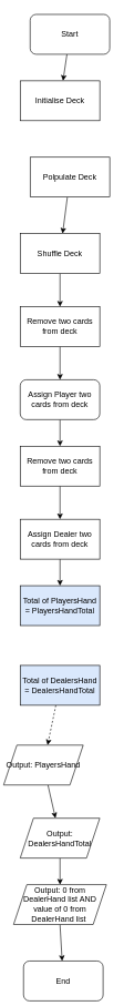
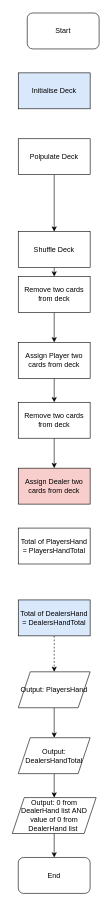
- <mxCell id="2" value="" style="edgeStyle=none;html=1;" edge="1" parent="1" source="3" target="4"><mxGeometry relative="1" as="geometry" /></mxCell>
- <mxCell id="4" value="Initialise Deck" style="whiteSpace=wrap;html=1;rounded=0;" vertex="1" parent="1"><mxGeometry x="30" y="120" width="120" height="60" as="geometry" /></mxCell>
+ <mxCell id="4" value="Initialise Deck" style="whiteSpace=wrap;html=1;rounded=0;fillColor=#dae8fc;" vertex="1" parent="1"><mxGeometry x="30" y="120" width="120" height="60" as="geometry" /></mxCell>
- <mxCell id="6" value="Polpulate Deck" style="whiteSpace=wrap;html=1;rounded=0;" vertex="1" parent="1"><mxGeometry x="45" y="235" width="120" height="60" as="geometry" /></mxCell>
+ <mxCell id="6" value="Polpulate Deck" style="whiteSpace=wrap;html=1;rounded=0;" vertex="1" parent="1"><mxGeometry x="30" y="230" width="120" height="60" as="geometry" /></mxCell>
- <mxCell id="8" value="Shuffle Deck" style="whiteSpace=wrap;html=1;rounded=0;" vertex="1" parent="1"><mxGeometry x="30" y="350" width="120" height="60" as="geometry" /></mxCell>
+ <mxCell id="8" value="Shuffle Deck" style="whiteSpace=wrap;html=1;rounded=0;" vertex="1" parent="1"><mxGeometry x="30" y="385" width="120" height="60" as="geometry" /></mxCell>
- <mxCell id="10" value="Assign Player two cards from deck" style="whiteSpace=wrap;html=1;rounded=1;" vertex="1" parent="1"><mxGeometry x="30" y="570" width="120" height="60" as="geometry" /></mxCell>
+ <mxCell id="10" value="Assign Player two cards from deck" style="whiteSpace=wrap;html=1;rounded=0;" vertex="1" parent="1"><mxGeometry x="30" y="570" width="120" height="60" as="geometry" /></mxCell>
- <mxCell id="12" value="Assign Dealer two cards from deck" style="whiteSpace=wrap;html=1;rounded=0;" vertex="1" parent="1"><mxGeometry x="30" y="780" width="120" height="60" as="geometry" /></mxCell>
+ <mxCell id="12" value="Assign Dealer two cards from deck" style="whiteSpace=wrap;html=1;rounded=0;fillColor=#f8cecc;" vertex="1" parent="1"><mxGeometry x="30" y="780" width="120" height="60" as="geometry" /></mxCell>
- <mxCell id="11" value="" style="edgeStyle=none;html=1;" edge="1" parent="1" source="12" target="13"><mxGeometry relative="1" as="geometry" /></mxCell>
- <mxCell id="13" value="Total of PlayersHand = PlayersHandTotal" style="whiteSpace=wrap;html=1;rounded=0;fillColor=#dae8fc;" vertex="1" parent="1"><mxGeometry x="30" y="880" width="120" height="60" as="geometry" /></mxCell>
+ <mxCell id="13" value="Total of PlayersHand = PlayersHandTotal" style="whiteSpace=wrap;html=1;rounded=0;" vertex="1" parent="1"><mxGeometry x="30" y="880" width="120" height="60" as="geometry" /></mxCell>
- <mxCell id="17" value="Output: PlayersHand" style="shape=parallelogram;perimeter=parallelogramPerimeter;whiteSpace=wrap;html=1;fixedSize=1;rounded=0;" vertex="1" parent="1"><mxGeometry x="5" y="1120" width="120" height="60" as="geometry" /></mxCell>
+ <mxCell id="17" value="Output: PlayersHand" style="shape=parallelogram;perimeter=parallelogramPerimeter;whiteSpace=wrap;html=1;fixedSize=1;rounded=0;" vertex="1" parent="1"><mxGeometry x="30" y="1120" width="120" height="60" as="geometry" /></mxCell>
- <mxCell id="26" value="End" style="whiteSpace=wrap;html=1;rounded=1;" vertex="1" parent="1"><mxGeometry x="35" y="1445" width="120" height="60" as="geometry" /></mxCell>
+ <mxCell id="26" value="End" style="whiteSpace=wrap;html=1;rounded=1;" vertex="1" parent="1"><mxGeometry x="30" y="1430" width="120" height="60" as="geometry" /></mxCell>
